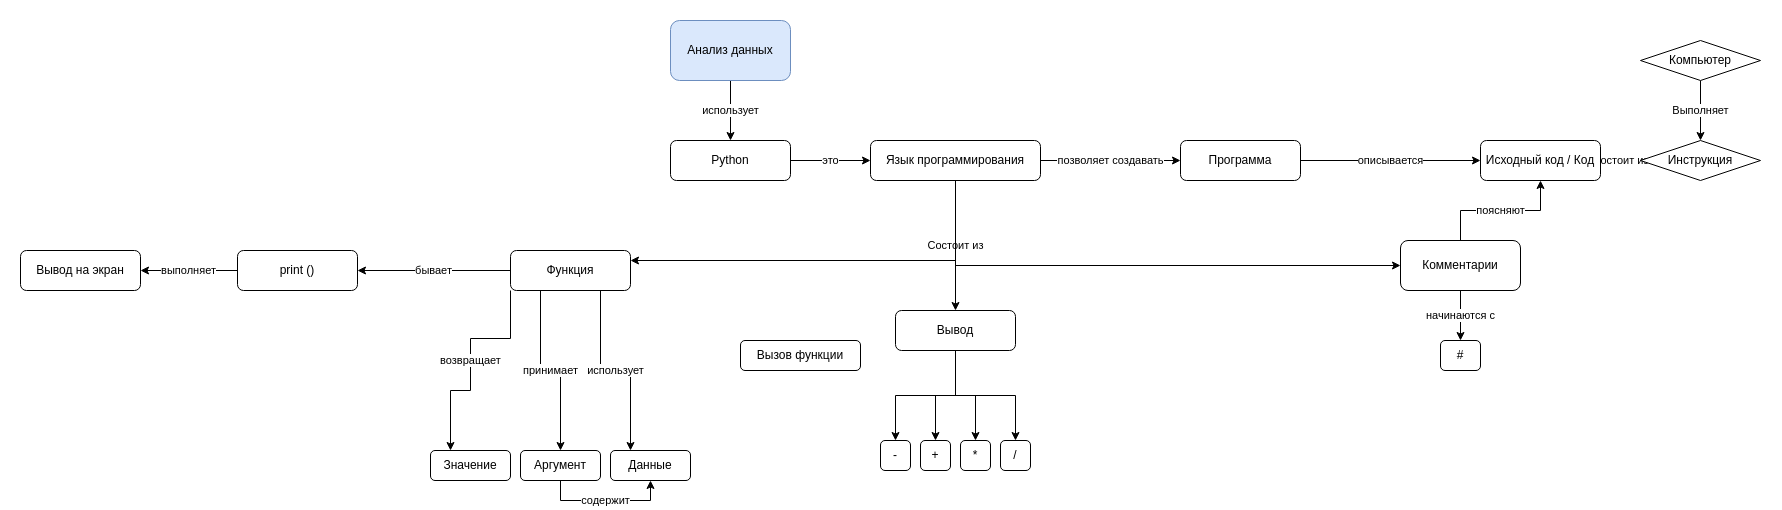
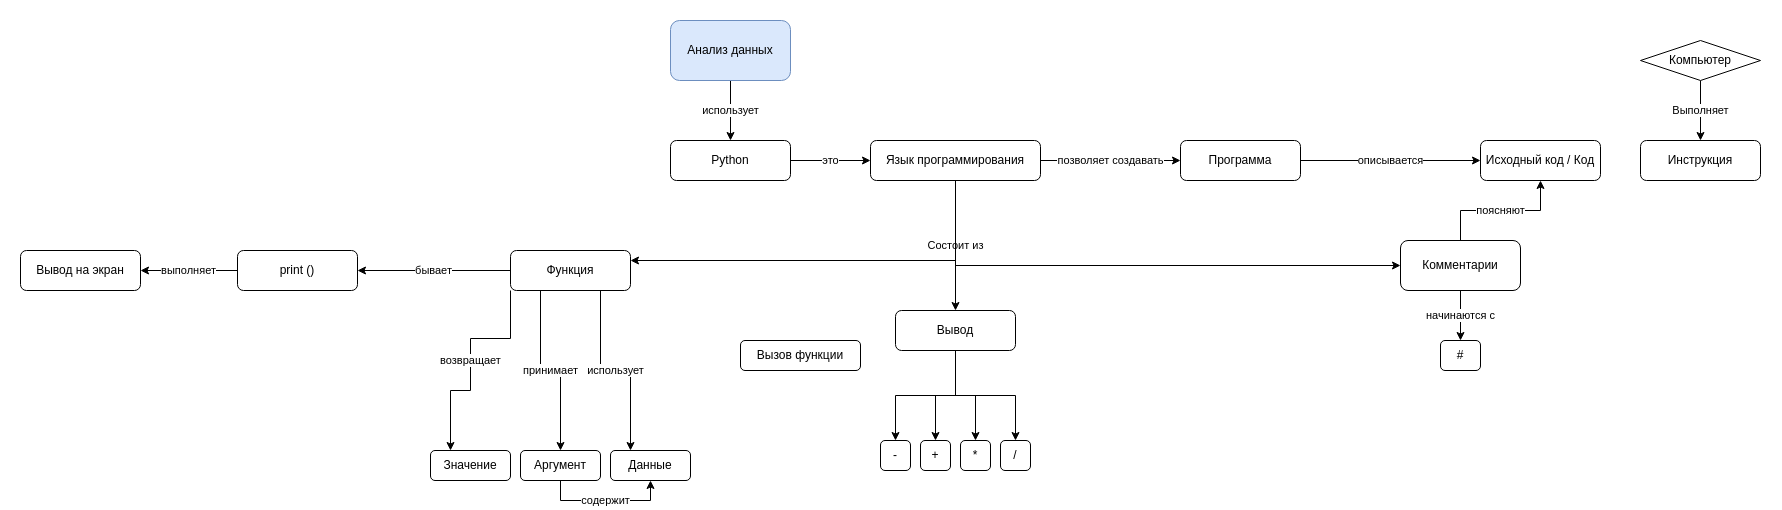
- <mxCell id="13" value="Состоит из" style="edgeStyle=orthogonalEdgeStyle;rounded=0;orthogonalLoop=1;jettySize=auto;html=1;exitX=1;exitY=0.5;exitDx=0;exitDy=0;entryX=0;entryY=0.5;entryDx=0;entryDy=0;" edge="1" parent="1" source="14" target="15"><mxGeometry relative="1" as="geometry" /></mxCell>
- <mxCell id="15" value="Инструкция" style="rhombus;whiteSpace=wrap;html=1;" vertex="1" parent="1"><mxGeometry x="1640" y="140" width="120" height="40" as="geometry" /></mxCell>
+ <mxCell id="15" value="Инструкция" style="rounded=1;whiteSpace=wrap;html=1;" vertex="1" parent="1"><mxGeometry x="1640" y="140" width="120" height="40" as="geometry" /></mxCell>
